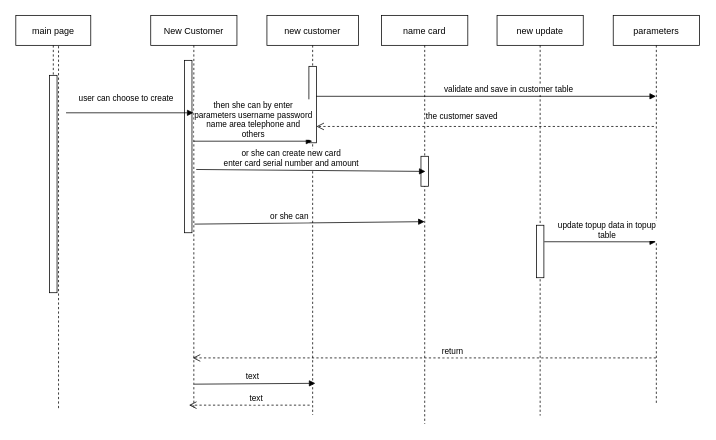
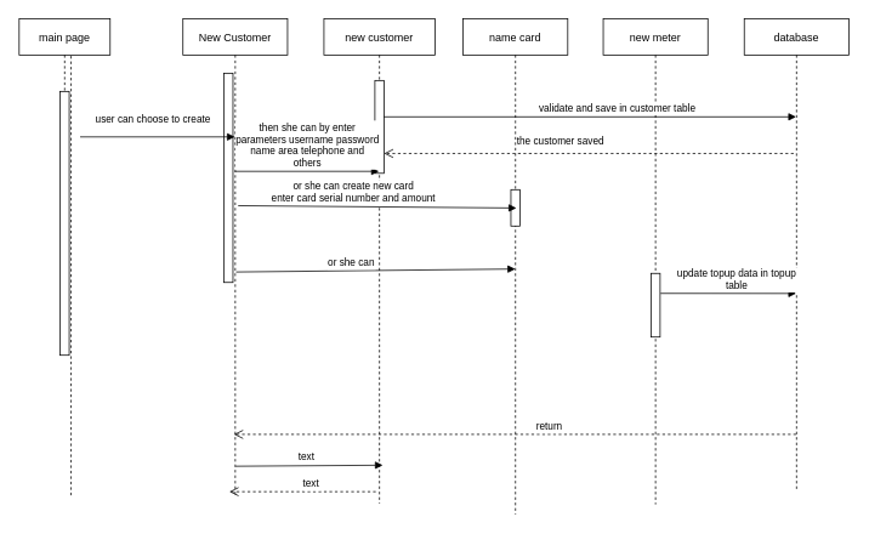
- <mxCell id="11" value="new update" style="shape=umlLifeline;perimeter=lifelinePerimeter;container=1;collapsible=0;recursiveResize=0;rounded=0;shadow=0;strokeWidth=1;" vertex="1" parent="1"><mxGeometry x="662" y="20" width="115" height="534" as="geometry" /></mxCell>
+ <mxCell id="11" value="new meter" style="shape=umlLifeline;perimeter=lifelinePerimeter;container=1;collapsible=0;recursiveResize=0;rounded=0;shadow=0;strokeWidth=1;" vertex="1" parent="1"><mxGeometry x="662" y="20" width="115" height="534" as="geometry" /></mxCell>
- <mxCell id="13" value="parameters" style="shape=umlLifeline;perimeter=lifelinePerimeter;container=1;collapsible=0;recursiveResize=0;rounded=0;shadow=0;strokeWidth=1;" vertex="1" parent="1"><mxGeometry x="817" y="20" width="115" height="520" as="geometry" /></mxCell>
+ <mxCell id="13" value="database" style="shape=umlLifeline;perimeter=lifelinePerimeter;container=1;collapsible=0;recursiveResize=0;rounded=0;shadow=0;strokeWidth=1;" vertex="1" parent="1"><mxGeometry x="817" y="20" width="115" height="520" as="geometry" /></mxCell>
